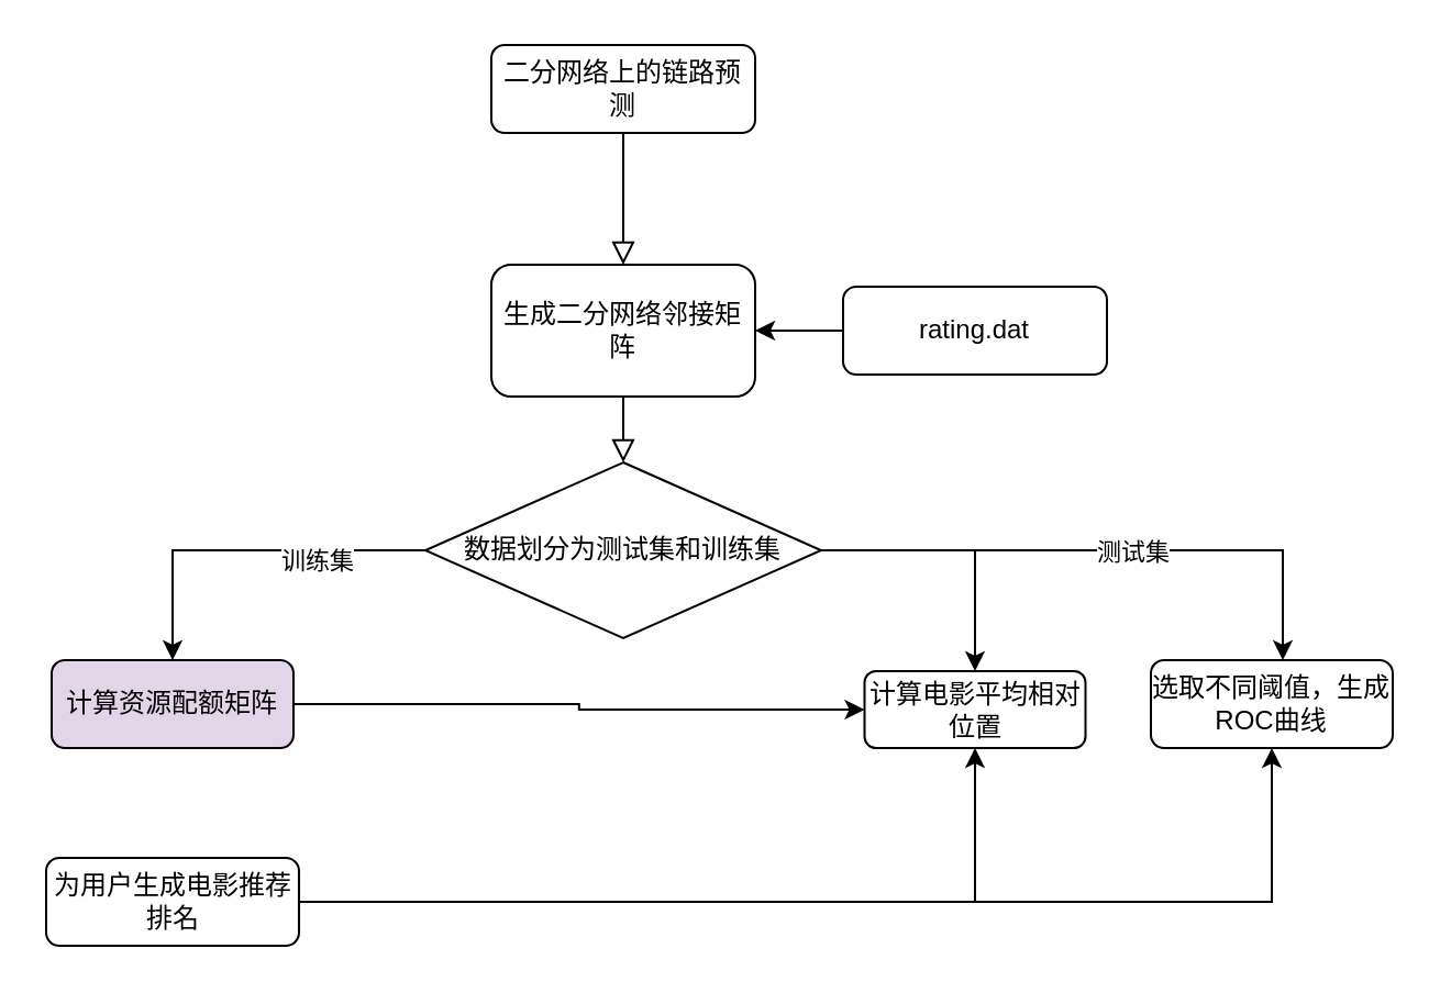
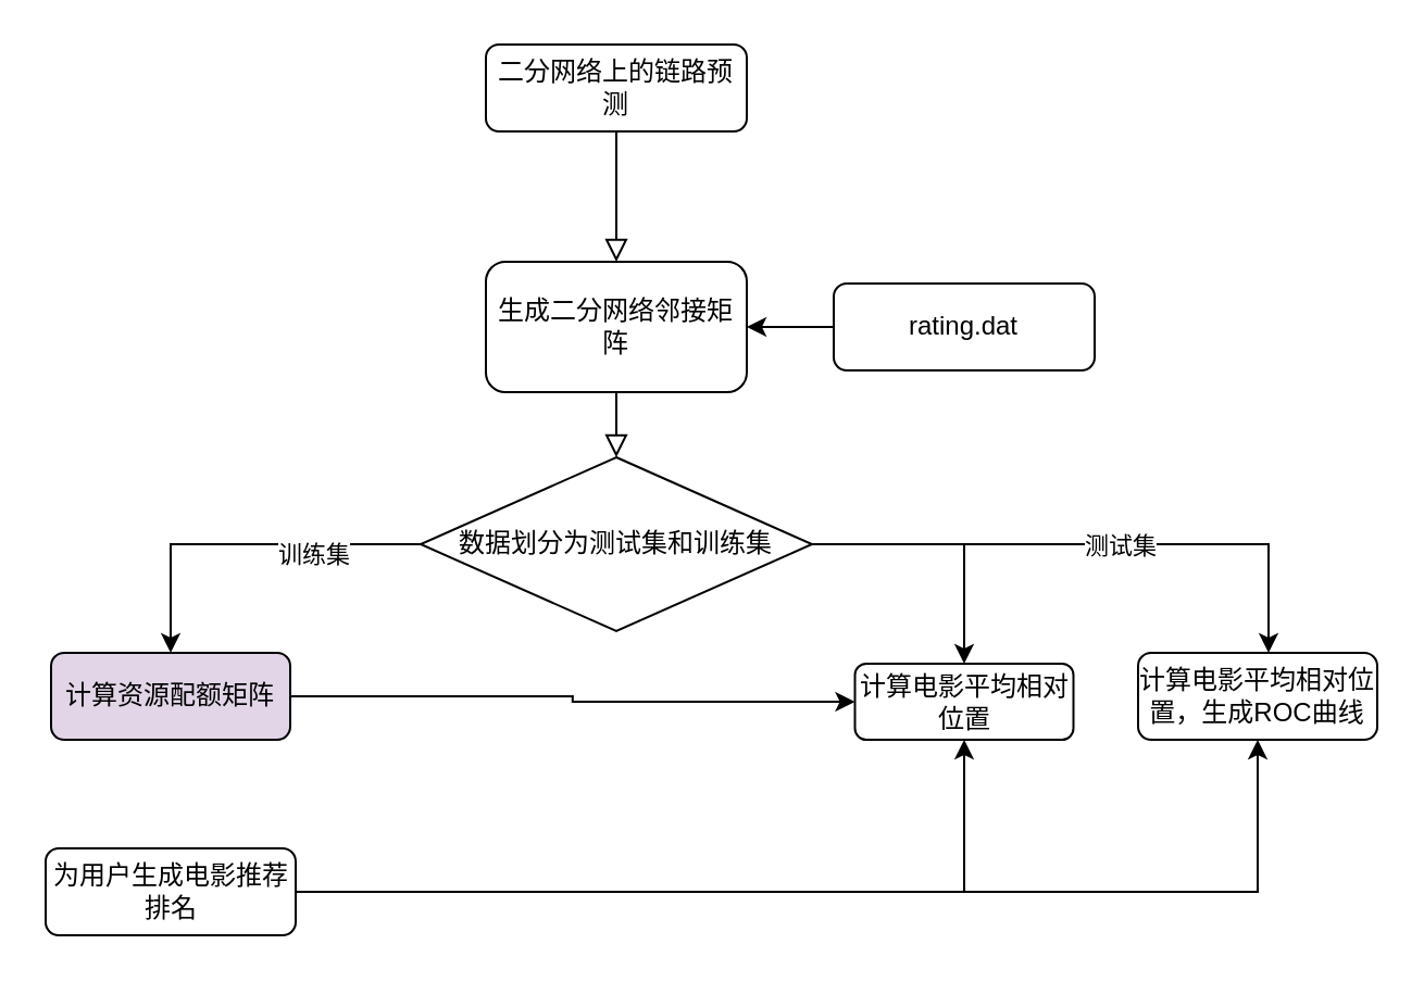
- <mxCell id="20" value="选取不同阈值，生成ROC曲线" style="rounded=1;whiteSpace=wrap;html=1;" parent="1" vertex="1"><mxGeometry x="523" y="300" width="110" height="40" as="geometry" /></mxCell>
+ <mxCell id="20" value="计算电影平均相对位置，生成ROC曲线" style="rounded=1;whiteSpace=wrap;html=1;" parent="1" vertex="1"><mxGeometry x="523" y="300" width="110" height="40" as="geometry" /></mxCell>
